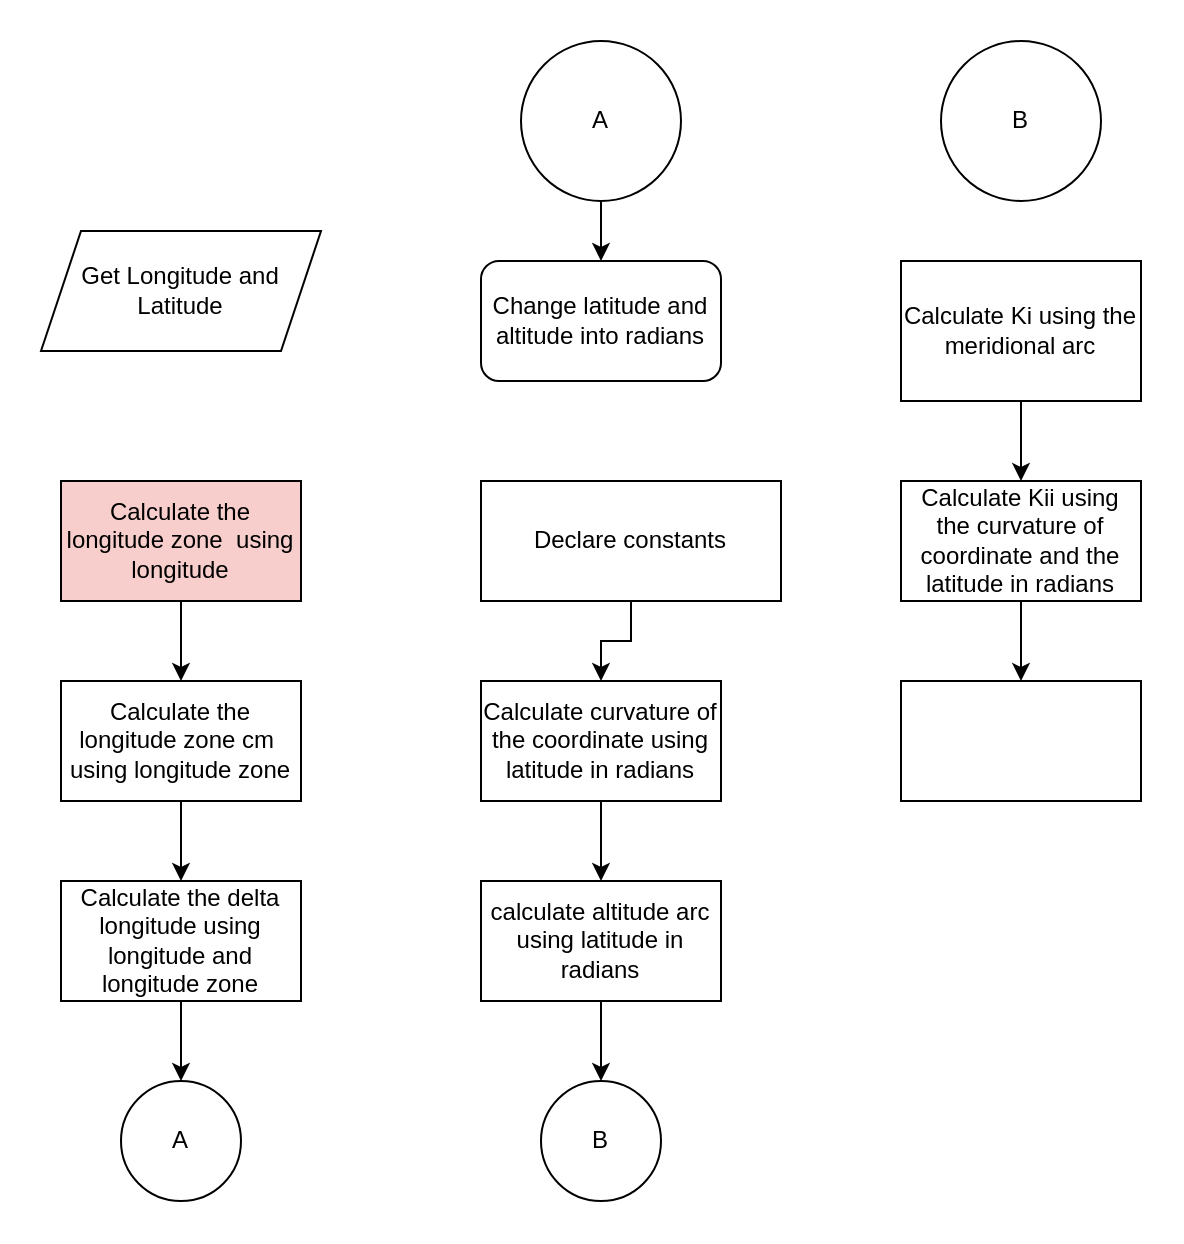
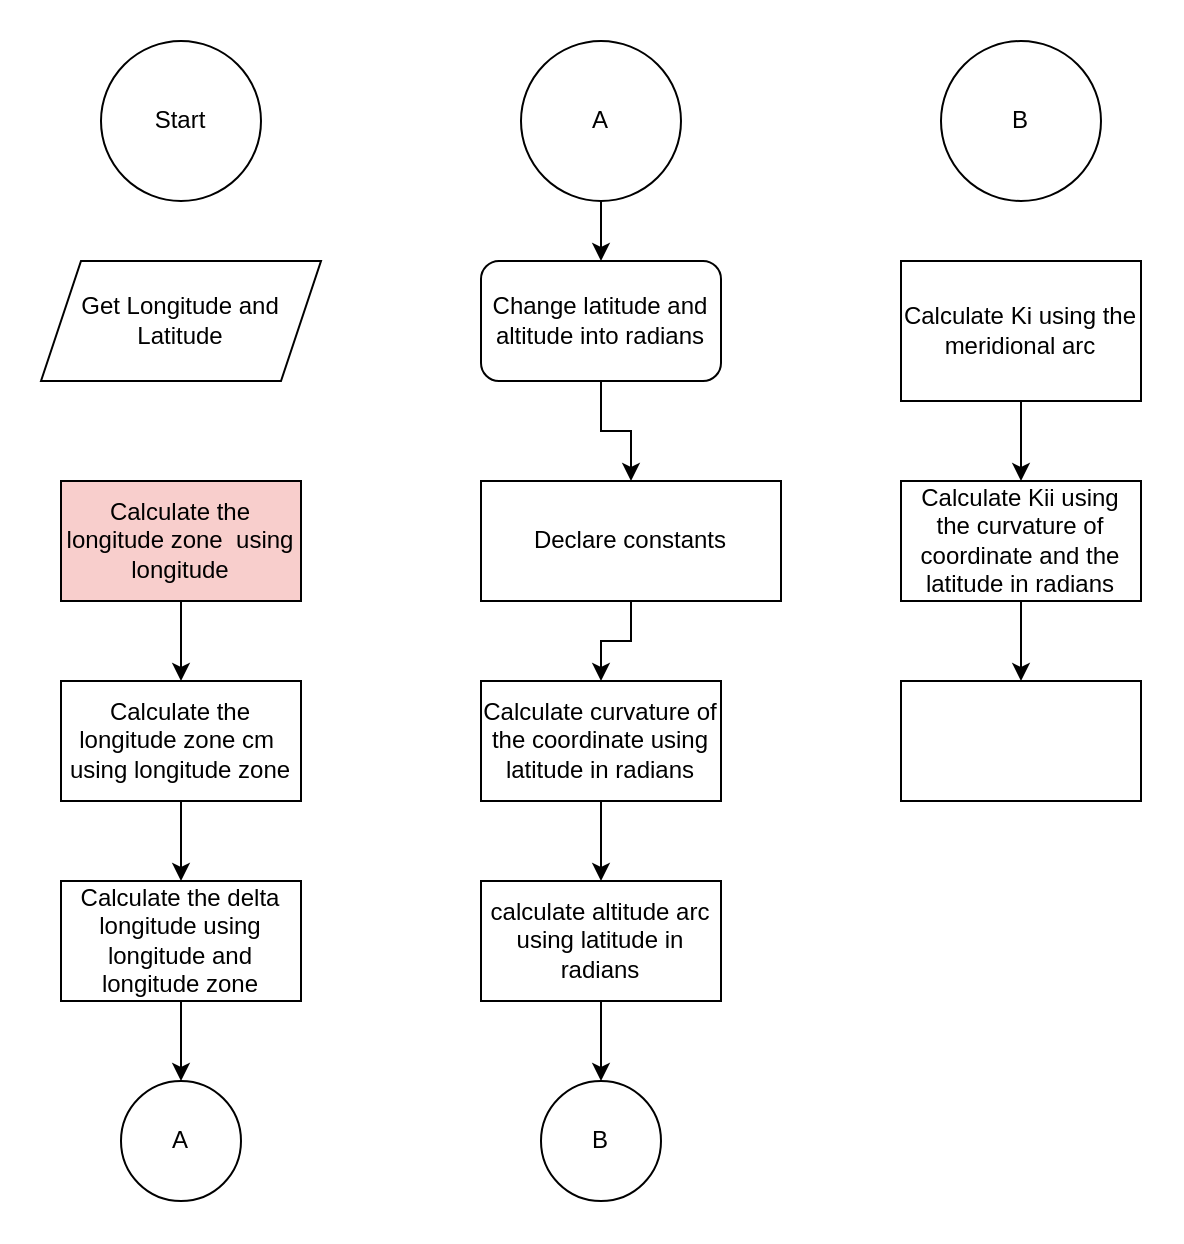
+ <mxCell id="2" value="Start" style="ellipse;whiteSpace=wrap;html=1;aspect=fixed;" vertex="1" parent="1"><mxGeometry x="50" y="20" width="80" height="80" as="geometry" /></mxCell>
- <mxCell id="3" value="Get Longitude and Latitude" style="shape=parallelogram;perimeter=parallelogramPerimeter;whiteSpace=wrap;html=1;fixedSize=1;" vertex="1" parent="1"><mxGeometry x="20" y="115" width="140" height="60" as="geometry" /></mxCell>
+ <mxCell id="3" value="Get Longitude and Latitude" style="shape=parallelogram;perimeter=parallelogramPerimeter;whiteSpace=wrap;html=1;fixedSize=1;" vertex="1" parent="1"><mxGeometry x="20" y="130" width="140" height="60" as="geometry" /></mxCell>
+ <mxCell id="10" value="" style="edgeStyle=orthogonalEdgeStyle;rounded=0;orthogonalLoop=1;jettySize=auto;html=1;" edge="1" parent="1" source="11" target="16"><mxGeometry relative="1" as="geometry" /></mxCell>
